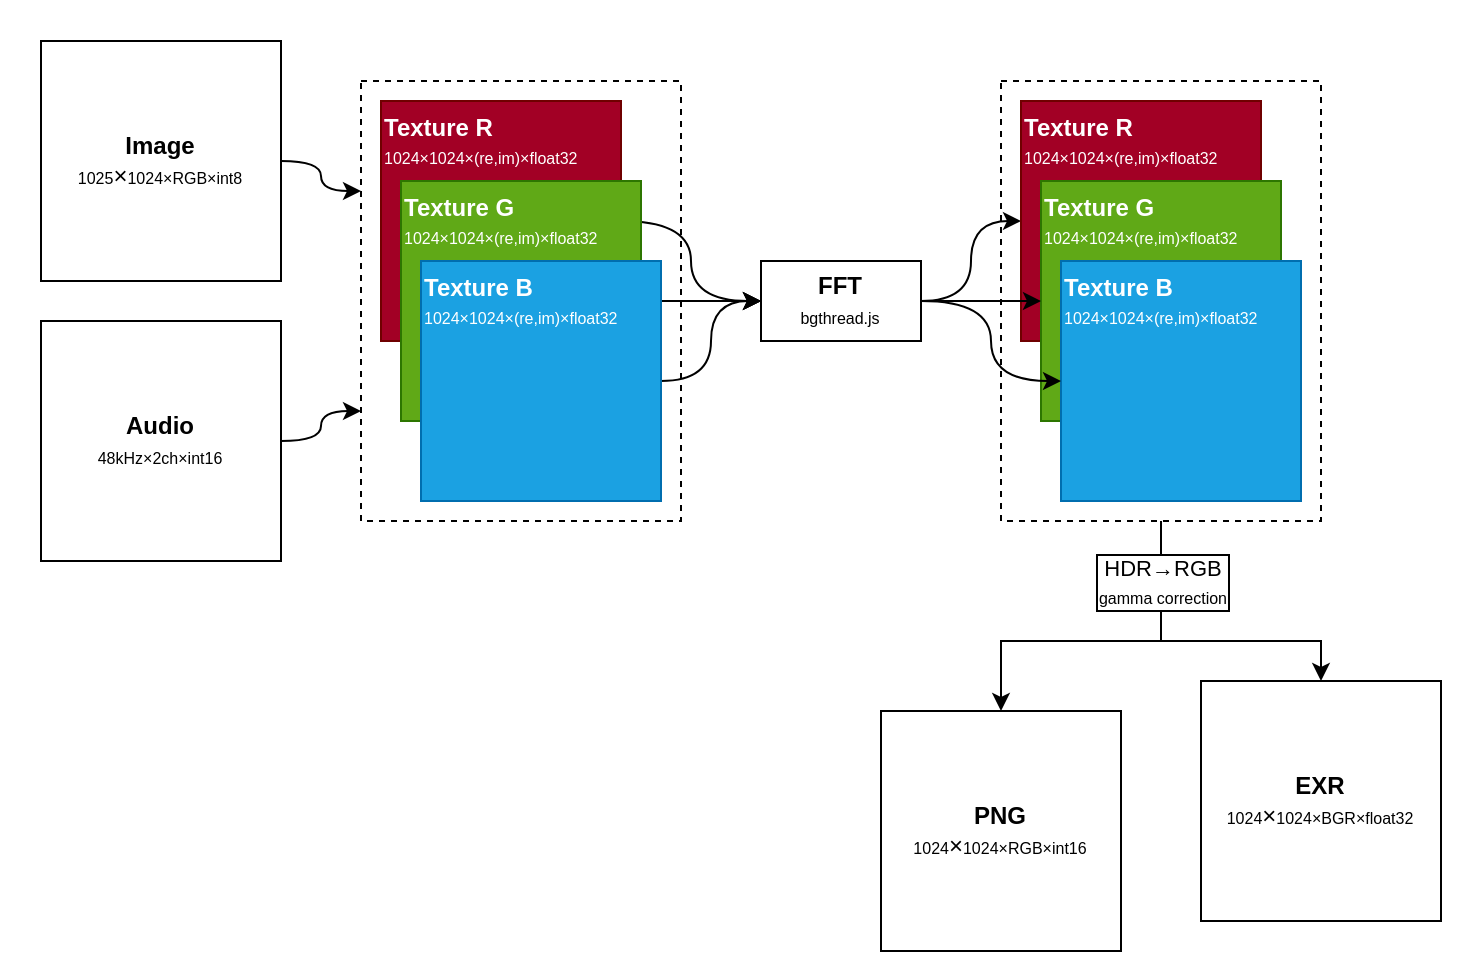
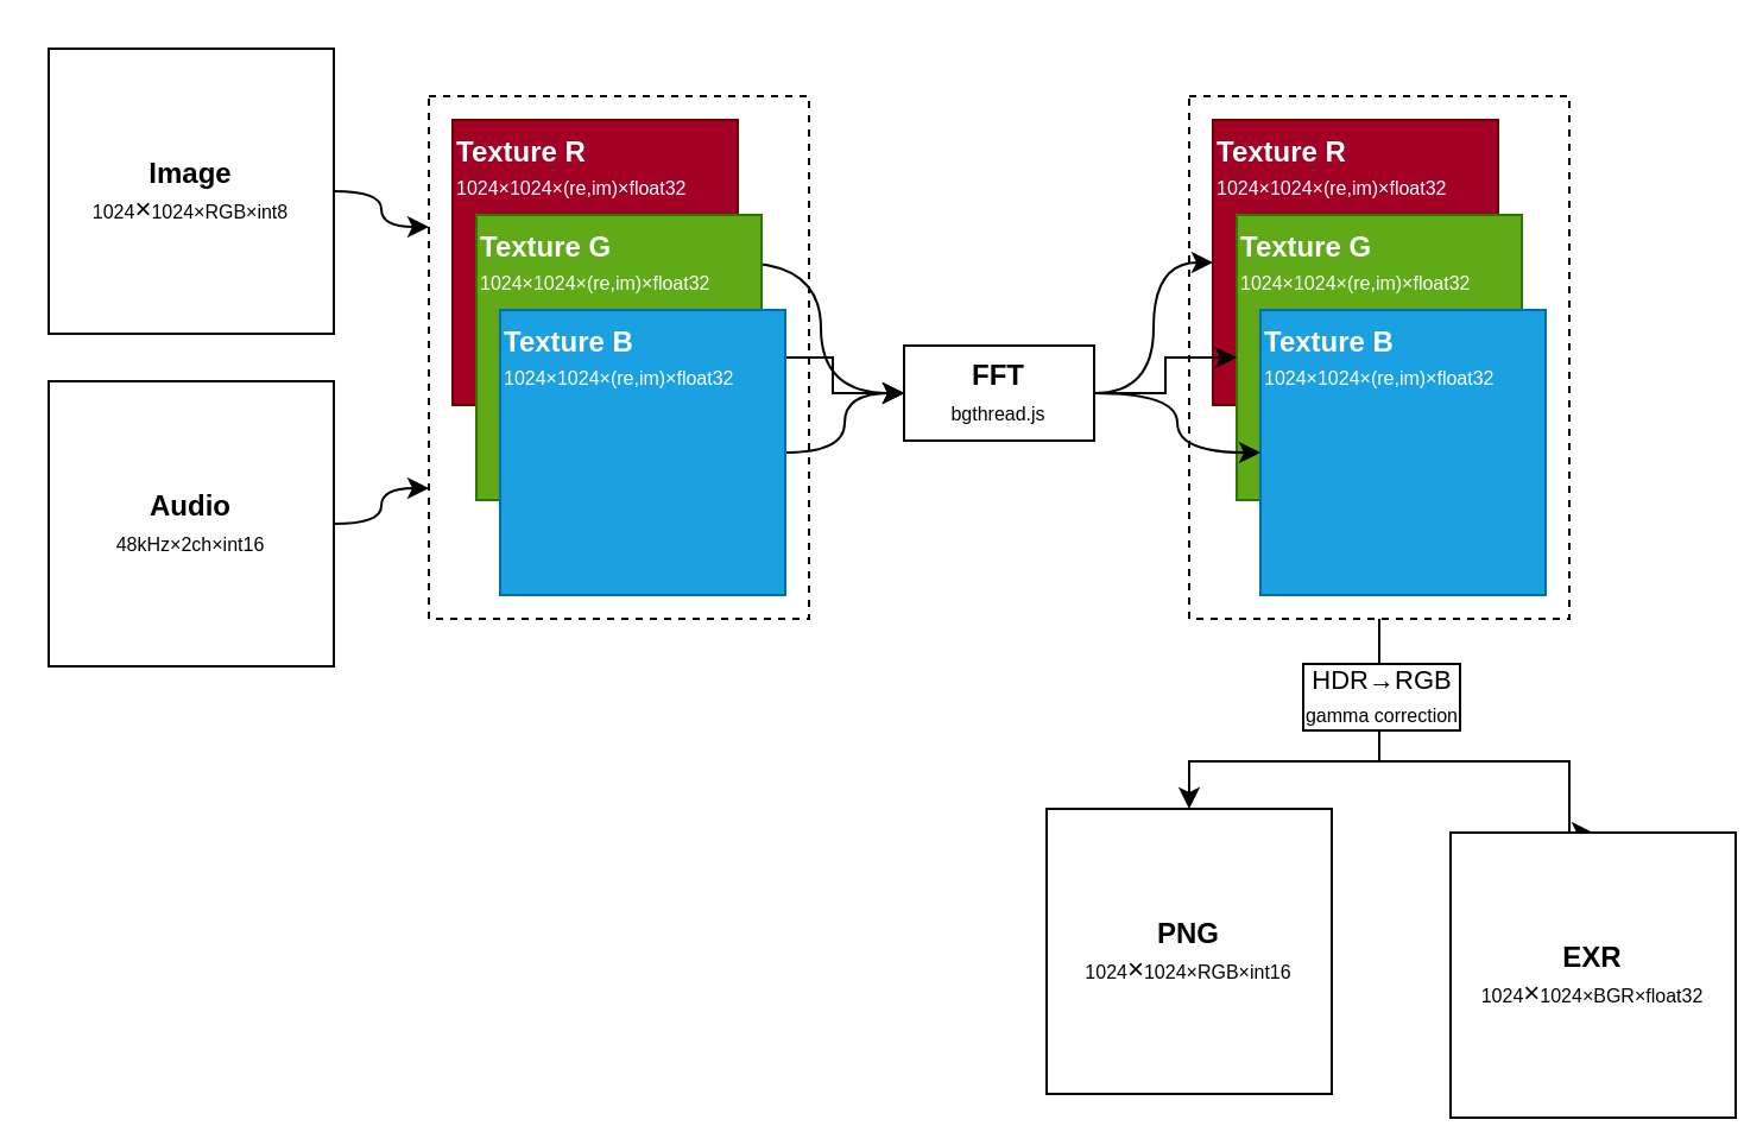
- <mxCell id="4" value="&lt;div&gt;&lt;b&gt;Image&lt;br&gt;&lt;/b&gt;&lt;/div&gt;&lt;div&gt;&lt;font style=&quot;font-size: 8px;&quot;&gt;1025&lt;/font&gt;×&lt;font style=&quot;font-size: 8px;&quot;&gt;1024&lt;/font&gt;&lt;font style=&quot;font-size: 8px;&quot;&gt;×RGB×int8&lt;/font&gt;&lt;/div&gt;" style="rounded=0;whiteSpace=wrap;html=1;" vertex="1" parent="1"><mxGeometry x="20" y="20" width="120" height="120" as="geometry" /></mxCell>
+ <mxCell id="4" value="&lt;div&gt;&lt;b&gt;Image&lt;br&gt;&lt;/b&gt;&lt;/div&gt;&lt;div&gt;&lt;font style=&quot;font-size: 8px;&quot;&gt;1024&lt;/font&gt;×&lt;font style=&quot;font-size: 8px;&quot;&gt;1024&lt;/font&gt;&lt;font style=&quot;font-size: 8px;&quot;&gt;×RGB×int8&lt;/font&gt;&lt;/div&gt;" style="rounded=0;whiteSpace=wrap;html=1;" vertex="1" parent="1"><mxGeometry x="20" y="20" width="120" height="120" as="geometry" /></mxCell>
- <mxCell id="14" value="&lt;div&gt;&lt;b&gt;FFT&lt;font style=&quot;font-size: 8px;&quot;&gt;&lt;br&gt;&lt;/font&gt;&lt;/b&gt;&lt;/div&gt;&lt;div&gt;&lt;font style=&quot;font-size: 8px;&quot;&gt;bgthread.js&lt;/font&gt;&lt;/div&gt;" style="rounded=0;whiteSpace=wrap;html=1;" vertex="1" parent="1"><mxGeometry x="380" y="130" width="80" height="40" as="geometry" /></mxCell>
+ <mxCell id="14" value="&lt;div&gt;&lt;b&gt;FFT&lt;font style=&quot;font-size: 8px;&quot;&gt;&lt;br&gt;&lt;/font&gt;&lt;/b&gt;&lt;/div&gt;&lt;div&gt;&lt;font style=&quot;font-size: 8px;&quot;&gt;bgthread.js&lt;/font&gt;&lt;/div&gt;" style="rounded=0;whiteSpace=wrap;html=1;" vertex="1" parent="1"><mxGeometry x="380" y="145" width="80" height="40" as="geometry" /></mxCell>
- <mxCell id="12" value="&lt;b&gt;EXR&lt;/b&gt;&lt;div&gt;&lt;font style=&quot;font-size: 8px;&quot;&gt;1024&lt;/font&gt;×&lt;font style=&quot;font-size: 8px;&quot;&gt;1024&lt;/font&gt;&lt;font style=&quot;font-size: 8px;&quot;&gt;×BGR×float32&lt;/font&gt;&lt;/div&gt;" style="rounded=0;whiteSpace=wrap;html=1;" vertex="1" parent="1"><mxGeometry x="600" y="340" width="120" height="120" as="geometry" /></mxCell>
+ <mxCell id="12" value="&lt;b&gt;EXR&lt;/b&gt;&lt;div&gt;&lt;font style=&quot;font-size: 8px;&quot;&gt;1024&lt;/font&gt;×&lt;font style=&quot;font-size: 8px;&quot;&gt;1024&lt;/font&gt;&lt;font style=&quot;font-size: 8px;&quot;&gt;×BGR×float32&lt;/font&gt;&lt;/div&gt;" style="rounded=0;whiteSpace=wrap;html=1;" vertex="1" parent="1"><mxGeometry x="610" y="350" width="120" height="120" as="geometry" /></mxCell>
- <mxCell id="11" value="&lt;b&gt;PNG&lt;/b&gt;&lt;div&gt;&lt;font style=&quot;font-size: 8px;&quot;&gt;1024&lt;/font&gt;×&lt;font style=&quot;font-size: 8px;&quot;&gt;1024&lt;/font&gt;&lt;font style=&quot;font-size: 8px;&quot;&gt;×RGB×int16&lt;/font&gt;&lt;/div&gt;" style="rounded=0;whiteSpace=wrap;html=1;" vertex="1" parent="1"><mxGeometry x="440" y="355" width="120" height="120" as="geometry" /></mxCell>
+ <mxCell id="11" value="&lt;b&gt;PNG&lt;/b&gt;&lt;div&gt;&lt;font style=&quot;font-size: 8px;&quot;&gt;1024&lt;/font&gt;×&lt;font style=&quot;font-size: 8px;&quot;&gt;1024&lt;/font&gt;&lt;font style=&quot;font-size: 8px;&quot;&gt;×RGB×int16&lt;/font&gt;&lt;/div&gt;" style="rounded=0;whiteSpace=wrap;html=1;" vertex="1" parent="1"><mxGeometry x="440" y="340" width="120" height="120" as="geometry" /></mxCell>
